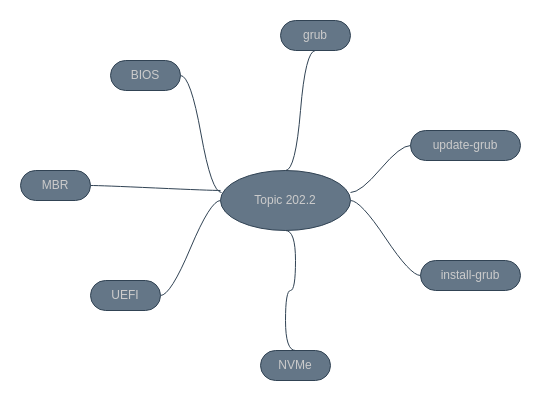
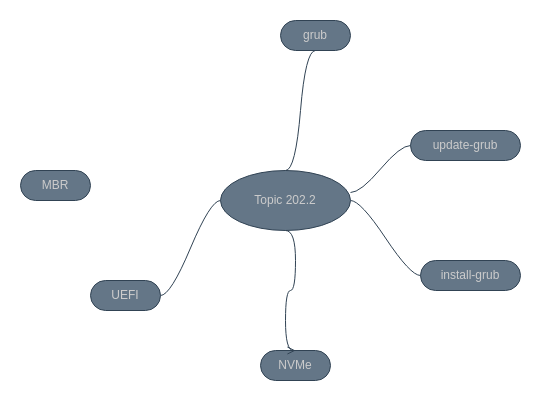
- <mxCell id="3" value="BIOS" style="whiteSpace=wrap;html=1;rounded=1;arcSize=50;align=center;verticalAlign=middle;strokeWidth=1;autosize=1;spacing=4;treeFolding=1;treeMoving=1;newEdgeStyle={&quot;edgeStyle&quot;:&quot;entityRelationEdgeStyle&quot;,&quot;startArrow&quot;:&quot;none&quot;,&quot;endArrow&quot;:&quot;none&quot;,&quot;segment&quot;:10,&quot;curved&quot;:1};fillColor=#647687;fontColor=#CCCCCC;strokeColor=#314354;" parent="1" vertex="1"><mxGeometry x="110" y="60" width="70" height="30" as="geometry" /></mxCell>
- <mxCell id="4" value="" style="edgeStyle=entityRelationEdgeStyle;startArrow=none;endArrow=none;segment=10;curved=1;entryX=1;entryY=0.5;entryDx=0;entryDy=0;fillColor=#647687;strokeColor=#314354;shadow=0;fontColor=#CCCCCC;exitX=0.008;exitY=0.367;exitDx=0;exitDy=0;exitPerimeter=0;" parent="1" source="2" target="3" edge="1"><mxGeometry relative="1" as="geometry"><mxPoint x="250" y="80" as="sourcePoint" /><mxPoint x="135" y="210" as="targetPoint" /></mxGeometry></mxCell>
- <mxCell id="16" value="" style="edgeStyle=entityRelationEdgeStyle;startArrow=none;endArrow=none;segment=10;curved=1;entryX=1;entryY=0.5;entryDx=0;entryDy=0;fillColor=#647687;strokeColor=#314354;shadow=0;fontColor=#CCCCCC;exitX=0;exitY=0.333;exitDx=0;exitDy=0;exitPerimeter=0;" parent="1" source="2" target="15" edge="1"><mxGeometry relative="1" as="geometry"><mxPoint x="65" y="150" as="sourcePoint" /><mxPoint x="-20" y="150" as="targetPoint" /></mxGeometry></mxCell>
- <mxCell id="12" value="" style="edgeStyle=entityRelationEdgeStyle;startArrow=none;endArrow=none;segment=10;curved=1;entryX=0.5;entryY=0;entryDx=0;entryDy=0;fillColor=#647687;strokeColor=#314354;shadow=0;fontColor=#CCCCCC;exitX=0.5;exitY=1;exitDx=0;exitDy=0;" parent="1" source="2" target="11" edge="1"><mxGeometry relative="1" as="geometry"><mxPoint x="320" y="335" as="sourcePoint" /><mxPoint x="235" y="285" as="targetPoint" /></mxGeometry></mxCell>
+ <mxCell id="12" value="" style="edgeStyle=entityRelationEdgeStyle;startArrow=none;endArrow=open;segment=10;curved=1;entryX=0.5;entryY=0;entryDx=0;entryDy=0;fillColor=#647687;strokeColor=#314354;shadow=0;fontColor=#CCCCCC;exitX=0.5;exitY=1;exitDx=0;exitDy=0;" parent="1" source="2" target="11" edge="1"><mxGeometry relative="1" as="geometry"><mxPoint x="320" y="335" as="sourcePoint" /><mxPoint x="235" y="285" as="targetPoint" /></mxGeometry></mxCell>
